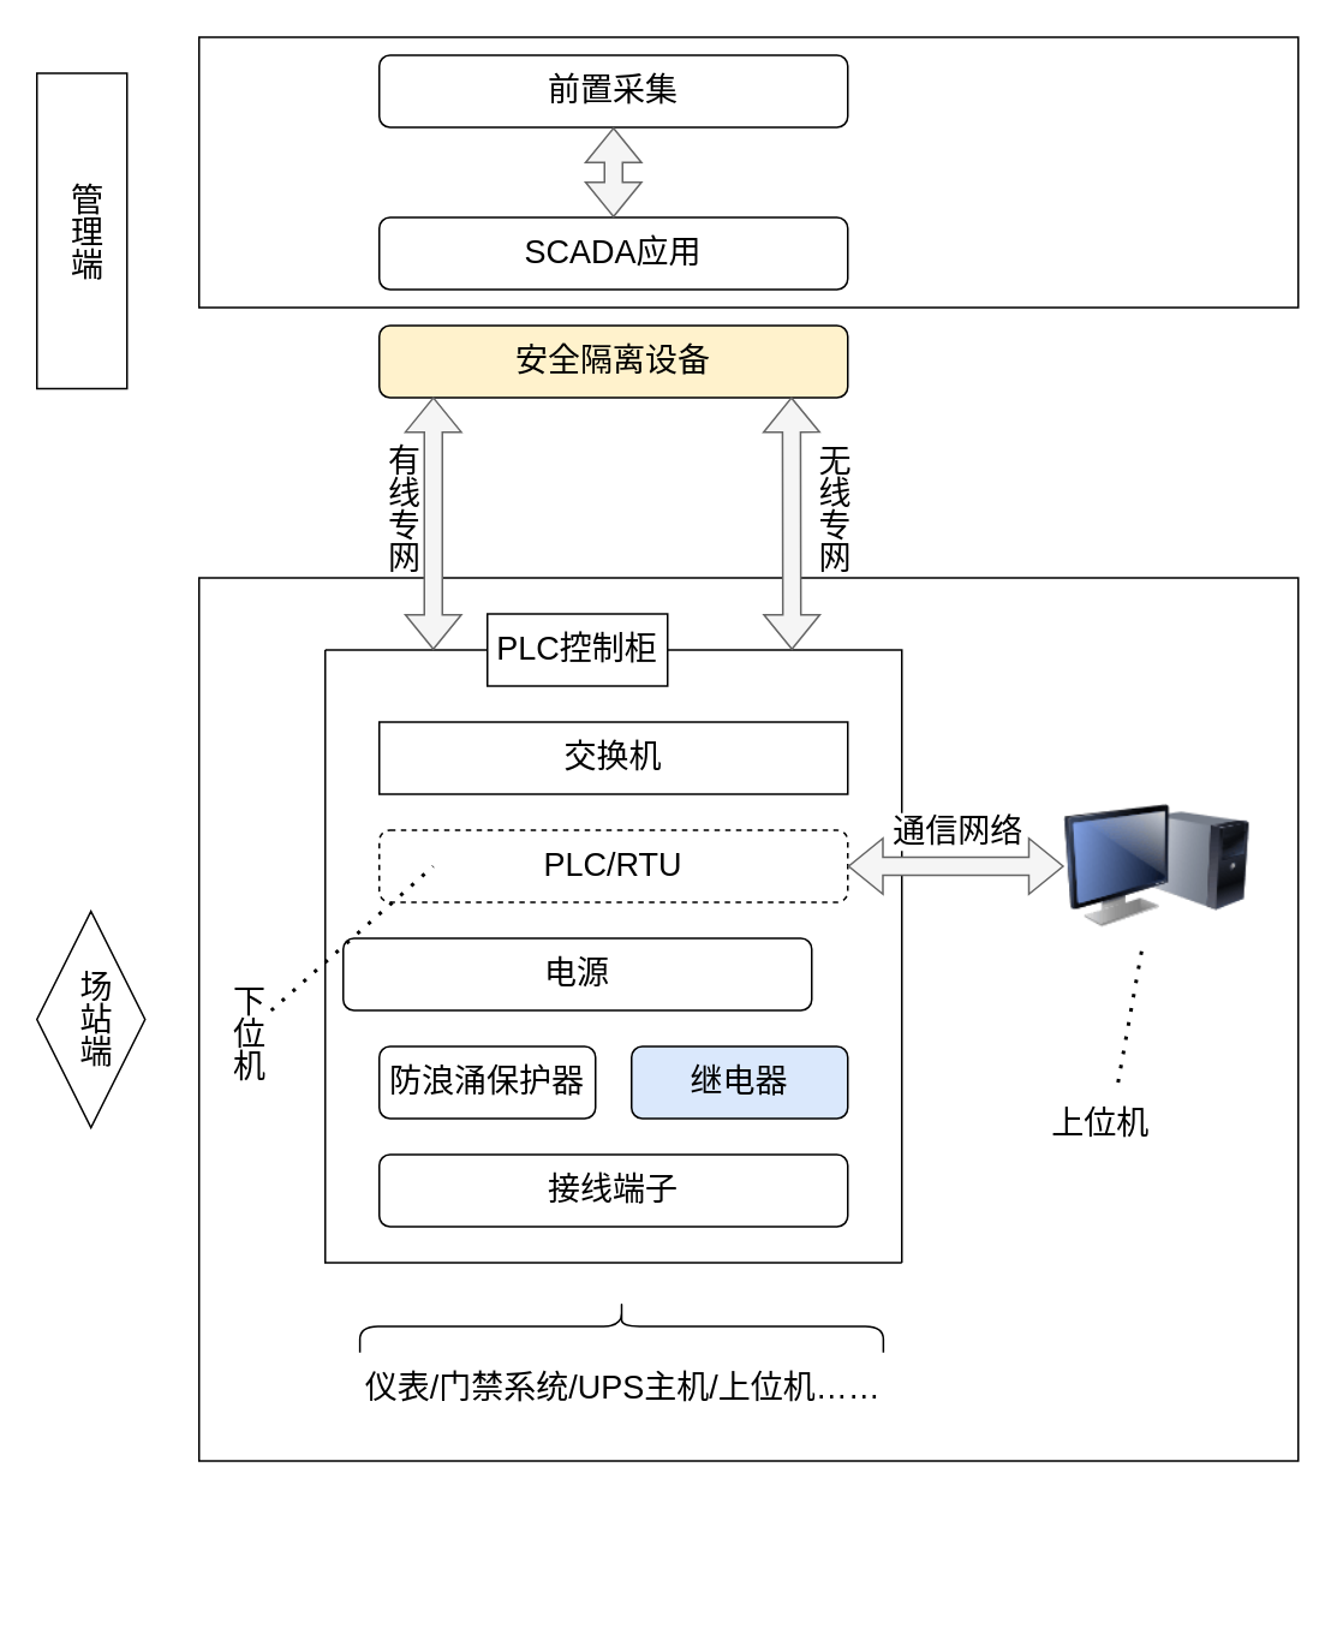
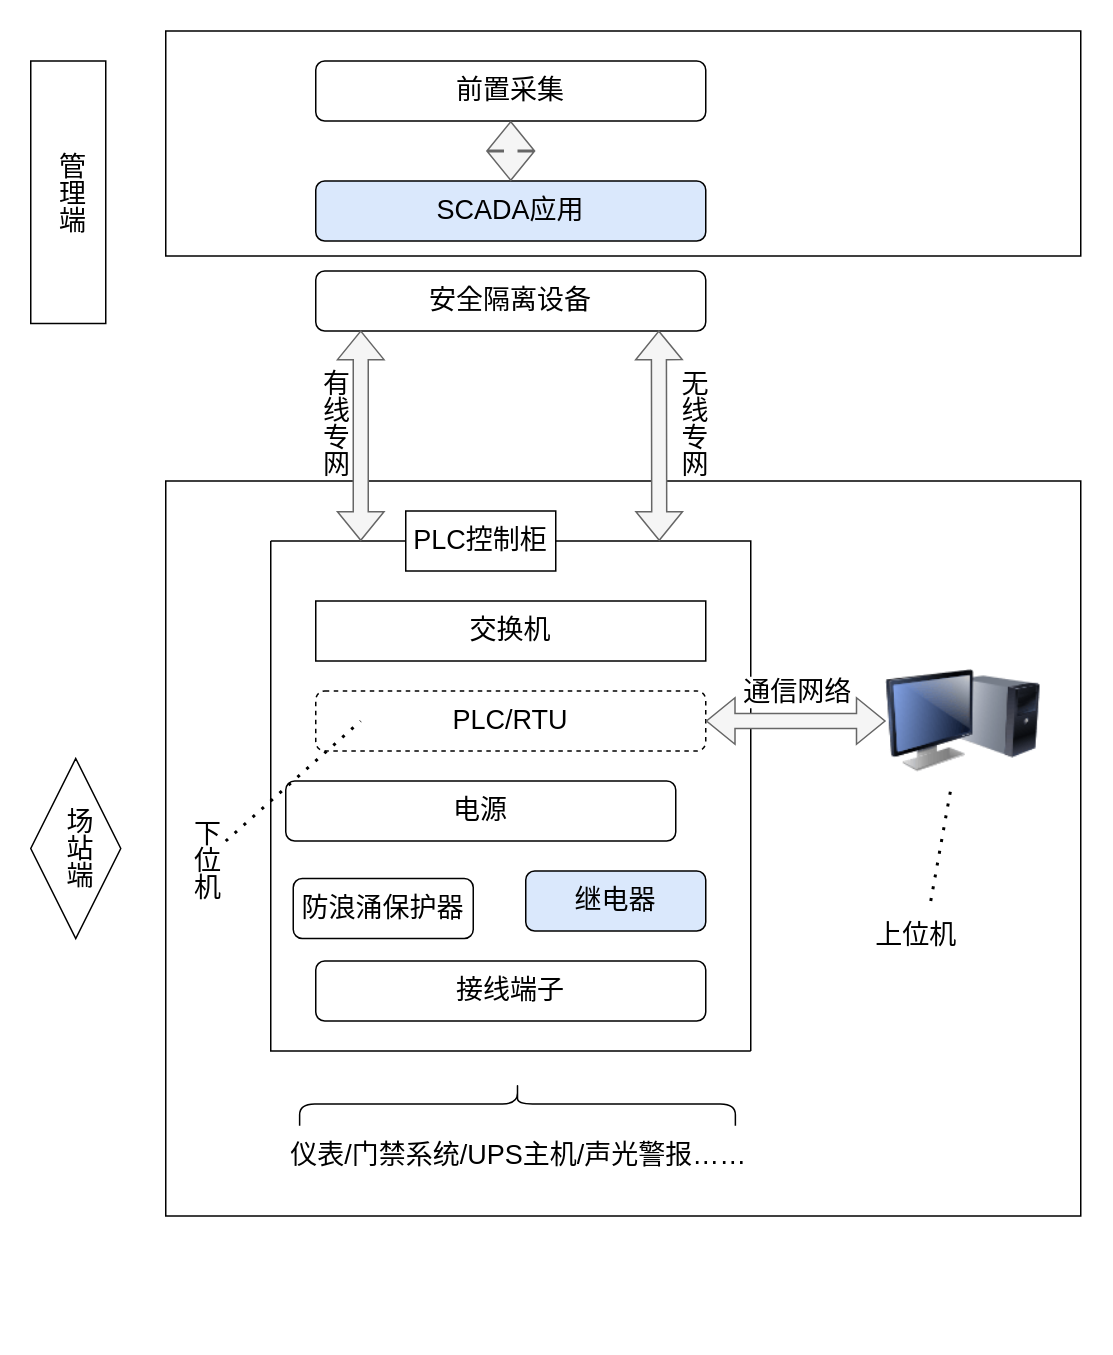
- <mxCell id="9" value="&lt;font style=&quot;font-size: 18px;&quot;&gt;前置采集&lt;/font&gt;" style="rounded=1;whiteSpace=wrap;html=1;" vertex="1" parent="1"><mxGeometry x="210" y="30" width="260" height="40" as="geometry" /></mxCell>
+ <mxCell id="9" value="&lt;font style=&quot;font-size: 18px;&quot;&gt;前置采集&lt;/font&gt;" style="rounded=1;whiteSpace=wrap;html=1;" vertex="1" parent="1"><mxGeometry x="210" y="40" width="260" height="40" as="geometry" /></mxCell>
- <mxCell id="8" value="&lt;font style=&quot;font-size: 18px;&quot;&gt;SCADA应用&lt;/font&gt;" style="rounded=1;whiteSpace=wrap;html=1;" vertex="1" parent="1"><mxGeometry x="210" y="120" width="260" height="40" as="geometry" /></mxCell>
+ <mxCell id="8" value="&lt;font style=&quot;font-size: 18px;&quot;&gt;SCADA应用&lt;/font&gt;" style="rounded=1;whiteSpace=wrap;html=1;fillColor=#dae8fc;" vertex="1" parent="1"><mxGeometry x="210" y="120" width="260" height="40" as="geometry" /></mxCell>
- <mxCell id="10" value="&lt;font style=&quot;font-size: 18px;&quot;&gt;安全隔离设备&lt;/font&gt;" style="rounded=1;whiteSpace=wrap;html=1;fillColor=#fff2cc;" vertex="1" parent="1"><mxGeometry x="210" y="180" width="260" height="40" as="geometry" /></mxCell>
+ <mxCell id="10" value="&lt;font style=&quot;font-size: 18px;&quot;&gt;安全隔离设备&lt;/font&gt;" style="rounded=1;whiteSpace=wrap;html=1;" vertex="1" parent="1"><mxGeometry x="210" y="180" width="260" height="40" as="geometry" /></mxCell>
- <mxCell id="15" value="&lt;span style=&quot;font-size: 18px;&quot;&gt;防浪涌保护器&lt;/span&gt;" style="rounded=1;whiteSpace=wrap;html=1;" vertex="1" parent="1"><mxGeometry x="210" y="580" width="120" height="40" as="geometry" /></mxCell>
+ <mxCell id="15" value="&lt;span style=&quot;font-size: 18px;&quot;&gt;防浪涌保护器&lt;/span&gt;" style="rounded=1;whiteSpace=wrap;html=1;" vertex="1" parent="1"><mxGeometry x="195" y="585" width="120" height="40" as="geometry" /></mxCell>
- <mxCell id="20" value="&lt;font style=&quot;font-size: 18px;&quot;&gt;仪表/门禁系统/UPS主机/上位机……&lt;/font&gt;" style="text;html=1;align=center;verticalAlign=middle;resizable=0;points=[];autosize=1;strokeColor=none;fillColor=none;" vertex="1" parent="1"><mxGeometry x="180" y="750" width="330" height="40" as="geometry" /></mxCell>
+ <mxCell id="20" value="&lt;font style=&quot;font-size: 18px;&quot;&gt;仪表/门禁系统/UPS主机/声光警报……&lt;/font&gt;" style="text;html=1;align=center;verticalAlign=middle;resizable=0;points=[];autosize=1;strokeColor=none;fillColor=none;" vertex="1" parent="1"><mxGeometry x="180" y="750" width="330" height="40" as="geometry" /></mxCell>
